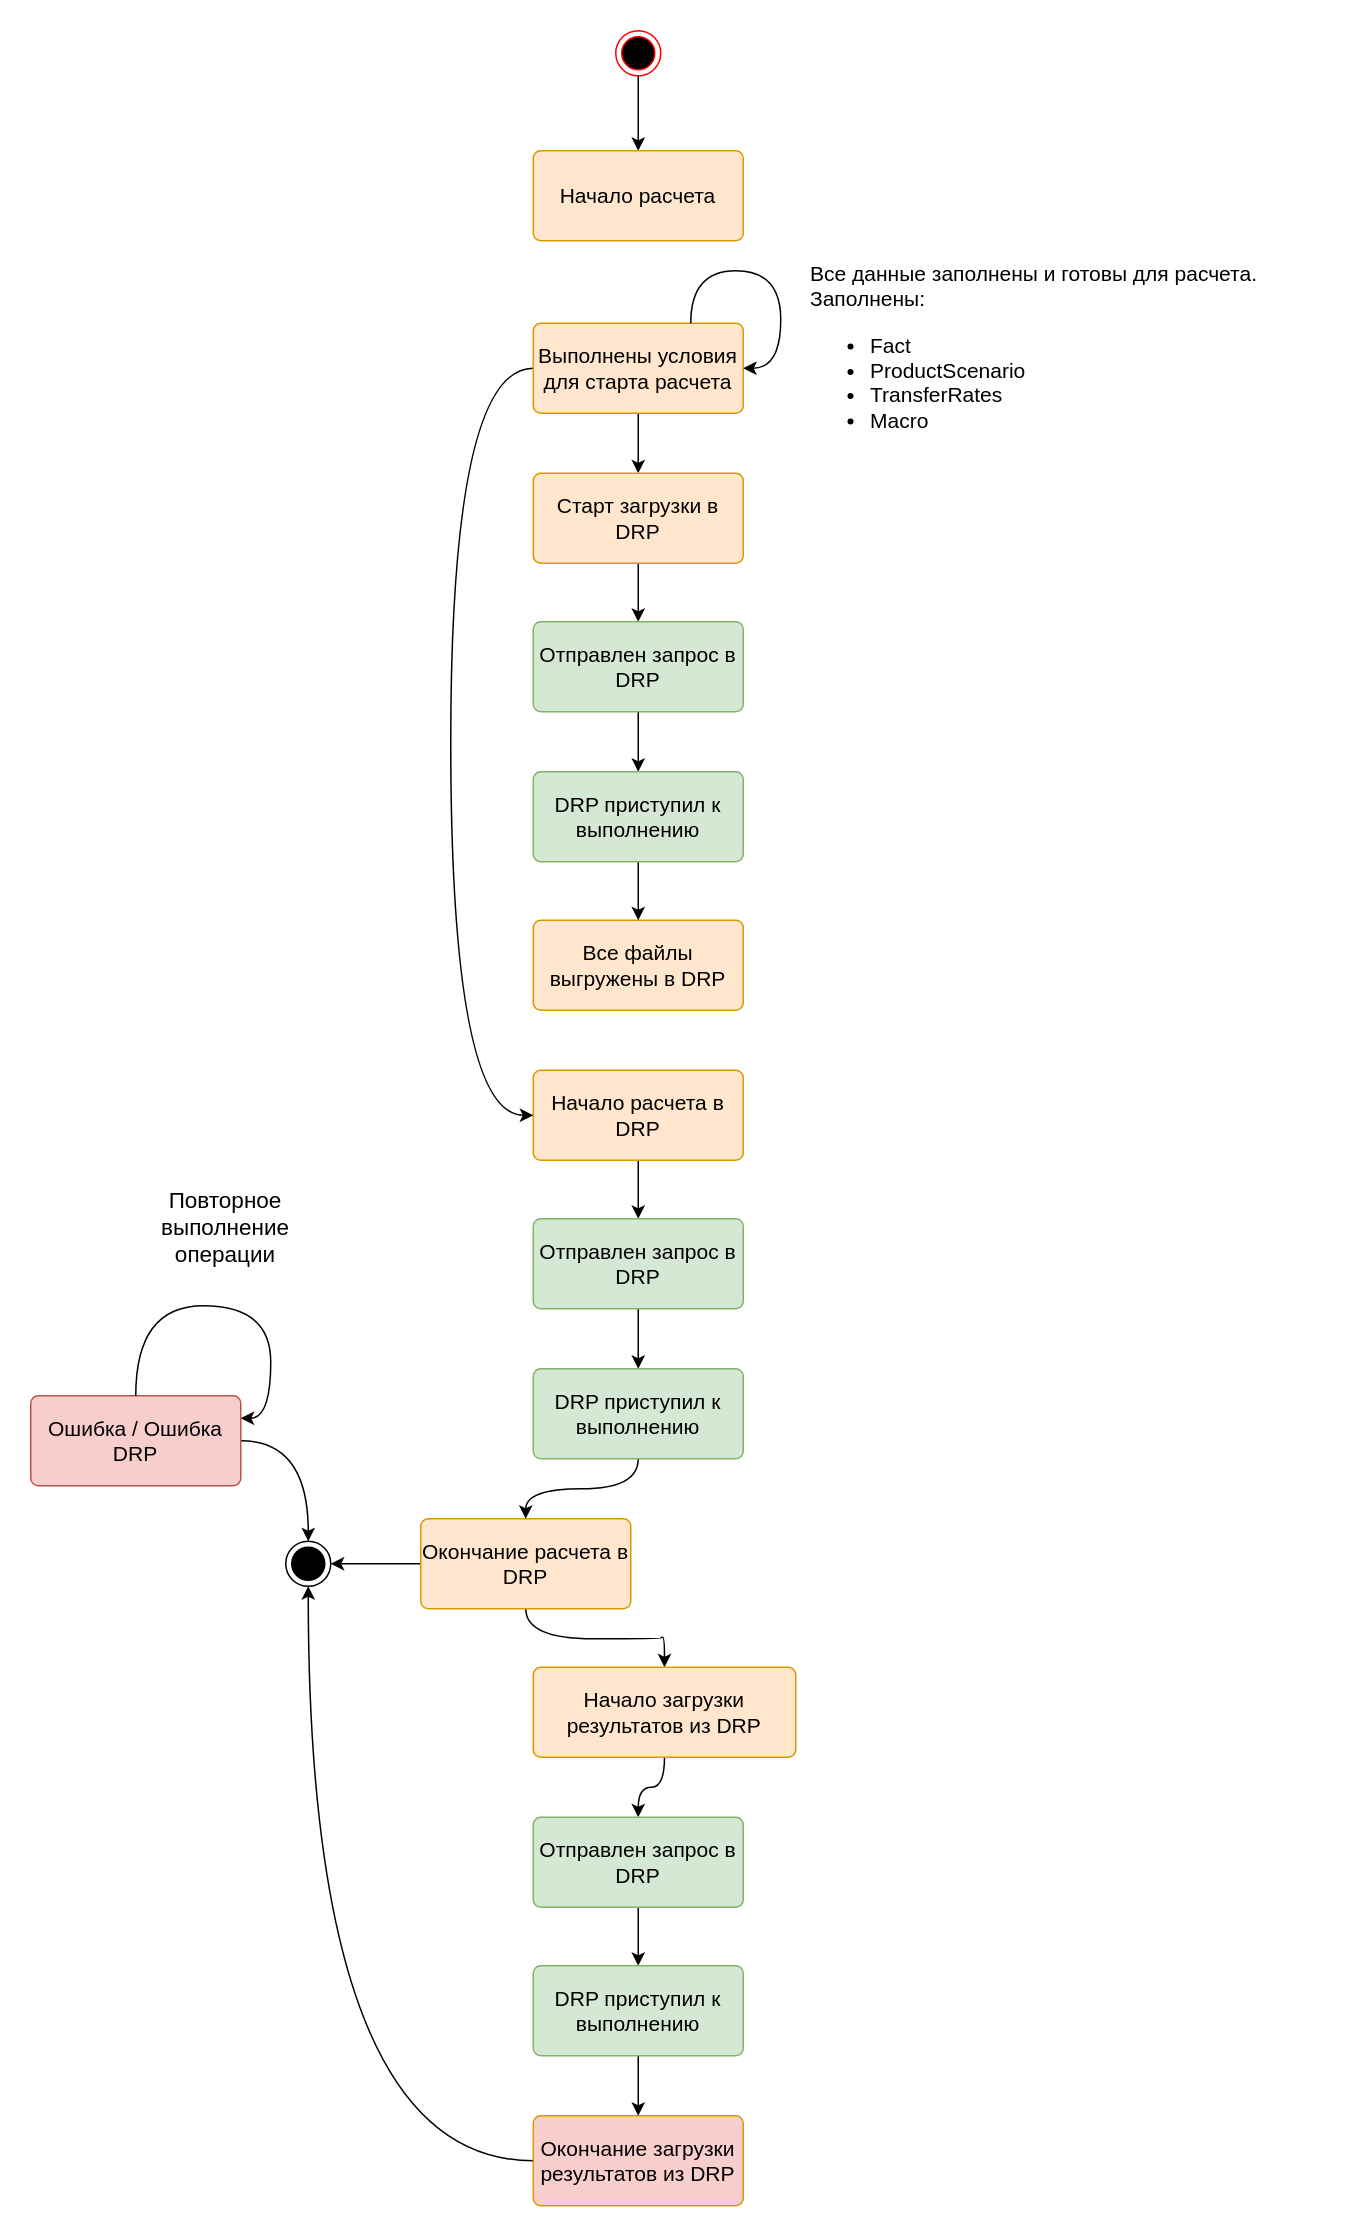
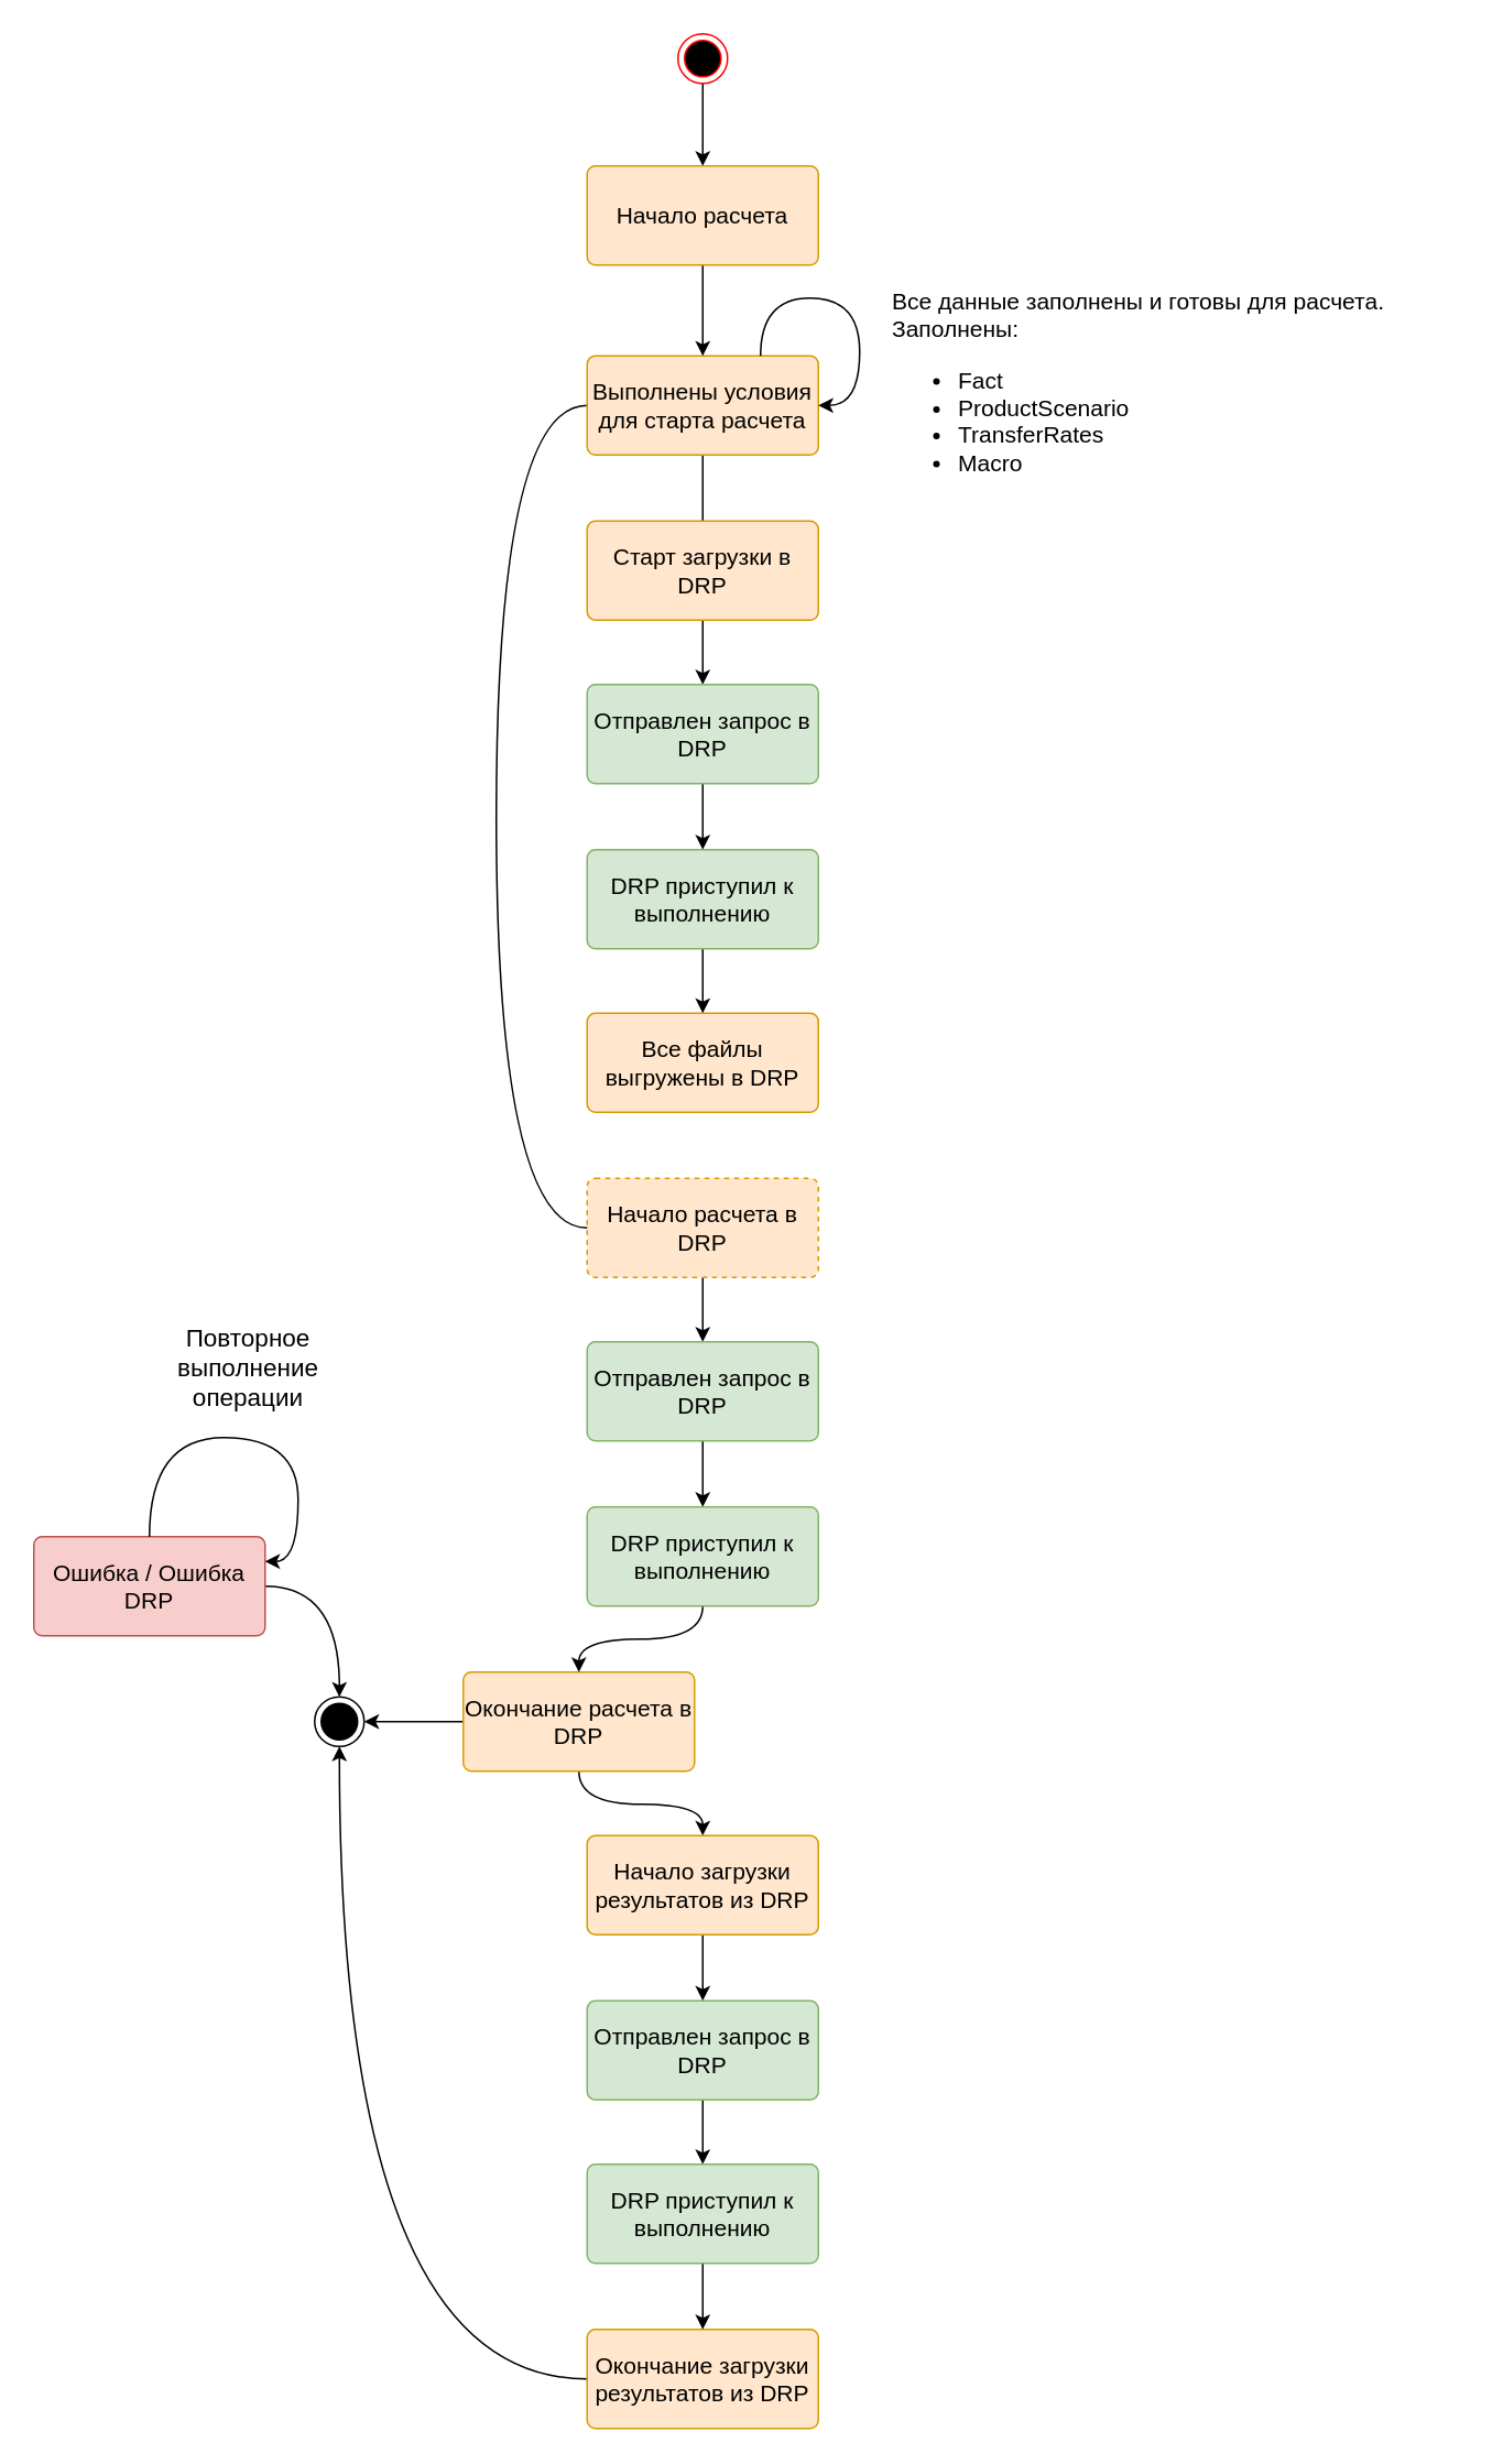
+ <mxCell id="38" style="edgeStyle=orthogonalEdgeStyle;rounded=0;orthogonalLoop=1;jettySize=auto;html=1;exitX=0.5;exitY=1;exitDx=0;exitDy=0;entryX=0.5;entryY=0;entryDx=0;entryDy=0;" edge="1" parent="1" source="39" target="19"><mxGeometry relative="1" as="geometry" /></mxCell>
- <mxCell id="17" value="" style="edgeStyle=orthogonalEdgeStyle;rounded=0;orthogonalLoop=1;jettySize=auto;html=1;" parent="1" source="19" target="21" edge="1"><mxGeometry relative="1" as="geometry" /></mxCell>
+ <mxCell id="17" value="" style="edgeStyle=orthogonalEdgeStyle;rounded=0;orthogonalLoop=1;jettySize=auto;html=1;endArrow=none;" parent="1" source="19" target="21" edge="1"><mxGeometry relative="1" as="geometry" /></mxCell>
- <mxCell id="18" style="edgeStyle=orthogonalEdgeStyle;curved=1;rounded=0;orthogonalLoop=1;jettySize=auto;html=1;entryX=0;entryY=0.5;entryDx=0;entryDy=0;fontSize=14;" parent="1" source="19" target="6" edge="1"><mxGeometry relative="1" as="geometry"><Array as="points"><mxPoint x="300" y="245" /><mxPoint x="300" y="743" /></Array></mxGeometry></mxCell>
+ <mxCell id="18" style="edgeStyle=orthogonalEdgeStyle;curved=1;rounded=0;orthogonalLoop=1;jettySize=auto;html=1;entryX=0;entryY=0.5;entryDx=0;entryDy=0;fontSize=14;endArrow=none;" parent="1" source="19" target="6" edge="1"><mxGeometry relative="1" as="geometry"><Array as="points"><mxPoint x="300" y="245" /><mxPoint x="300" y="743" /></Array></mxGeometry></mxCell>
- <mxCell id="6" value="Начало расчета в DRP" style="html=1;align=center;verticalAlign=middle;rounded=1;absoluteArcSize=1;arcSize=10;dashed=0;fontSize=14;whiteSpace=wrap;fillColor=#ffe6cc;strokeColor=#d79b00;" parent="1" vertex="1"><mxGeometry x="355" y="713" width="140" height="60" as="geometry" /></mxCell>
+ <mxCell id="6" value="Начало расчета в DRP" style="html=1;align=center;verticalAlign=middle;rounded=1;absoluteArcSize=1;arcSize=10;dashed=1;fontSize=14;whiteSpace=wrap;fillColor=#ffe6cc;strokeColor=#d79b00;" parent="1" vertex="1"><mxGeometry x="355" y="713" width="140" height="60" as="geometry" /></mxCell>
- <mxCell id="16" value="Повторное выполнение операции" style="text;html=1;strokeColor=none;fillColor=none;align=center;verticalAlign=middle;whiteSpace=wrap;rounded=0;fontSize=15;" parent="1" vertex="1"><mxGeometry x="120" y="802" width="60" height="30" as="geometry" /></mxCell>
+ <mxCell id="16" value="Повторное выполнение операции" style="text;html=1;strokeColor=none;fillColor=none;align=center;verticalAlign=middle;whiteSpace=wrap;rounded=0;fontSize=15;" parent="1" vertex="1"><mxGeometry x="120" y="812" width="60" height="30" as="geometry" /></mxCell>
- <mxCell id="13" value="Начало загрузки результатов из DRP" style="html=1;align=center;verticalAlign=middle;rounded=1;absoluteArcSize=1;arcSize=10;dashed=0;fontSize=14;whiteSpace=wrap;fillColor=#ffe6cc;strokeColor=#d79b00;" parent="1" vertex="1"><mxGeometry x="355" y="1111" width="175" height="60" as="geometry" /></mxCell>
+ <mxCell id="13" value="Начало загрузки результатов из DRP" style="html=1;align=center;verticalAlign=middle;rounded=1;absoluteArcSize=1;arcSize=10;dashed=0;fontSize=14;whiteSpace=wrap;fillColor=#ffe6cc;strokeColor=#d79b00;" parent="1" vertex="1"><mxGeometry x="355" y="1111" width="140" height="60" as="geometry" /></mxCell>
- <mxCell id="15" value="Окончание загрузки результатов из DRP" style="html=1;align=center;verticalAlign=middle;rounded=1;absoluteArcSize=1;arcSize=10;dashed=0;fontSize=14;whiteSpace=wrap;fillColor=#f8cecc;strokeColor=#d79b00;" parent="1" vertex="1"><mxGeometry x="355" y="1410" width="140" height="60" as="geometry" /></mxCell>
+ <mxCell id="15" value="Окончание загрузки результатов из DRP" style="html=1;align=center;verticalAlign=middle;rounded=1;absoluteArcSize=1;arcSize=10;dashed=0;fontSize=14;whiteSpace=wrap;fillColor=#ffe6cc;strokeColor=#d79b00;" parent="1" vertex="1"><mxGeometry x="355" y="1410" width="140" height="60" as="geometry" /></mxCell>
